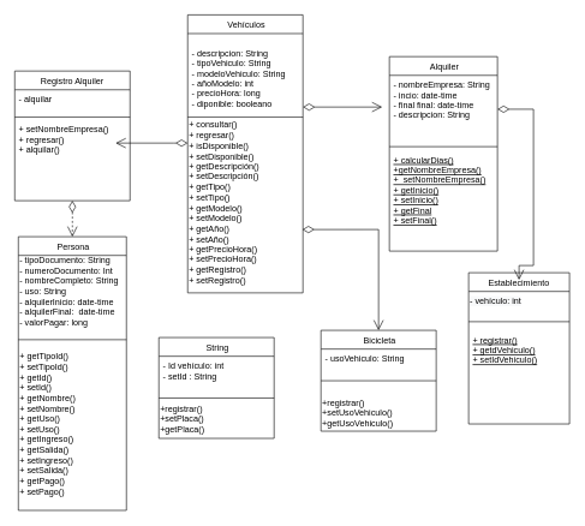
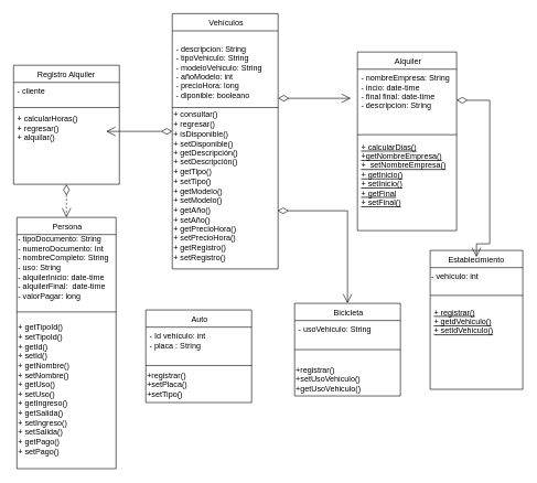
- <mxCell id="11" value="- alquilar" style="text;align=left;verticalAlign=top;spacingLeft=4;spacingRight=4;overflow=hidden;rotatable=0;points=[[0,0.5],[1,0.5]];portConstraint=eastwest;" parent="10" vertex="1"><mxGeometry y="26" width="160" height="34" as="geometry" /></mxCell>
+ <mxCell id="11" value="- cliente" style="text;align=left;verticalAlign=top;spacingLeft=4;spacingRight=4;overflow=hidden;rotatable=0;points=[[0,0.5],[1,0.5]];portConstraint=eastwest;" parent="10" vertex="1"><mxGeometry y="26" width="160" height="34" as="geometry" /></mxCell>
- <mxCell id="13" value="+ setNombreEmpresa()&#10;+ regresar()&#10;+ alquilar()&#10;" style="text;align=left;verticalAlign=top;spacingLeft=4;spacingRight=4;overflow=hidden;rotatable=0;points=[[0,0.5],[1,0.5]];portConstraint=eastwest;" parent="10" vertex="1"><mxGeometry y="68" width="160" height="62" as="geometry" /></mxCell>
+ <mxCell id="13" value="+ calcularHoras()&#10;+ regresar()&#10;+ alquilar()&#10;" style="text;align=left;verticalAlign=top;spacingLeft=4;spacingRight=4;overflow=hidden;rotatable=0;points=[[0,0.5],[1,0.5]];portConstraint=eastwest;" parent="10" vertex="1"><mxGeometry y="68" width="160" height="62" as="geometry" /></mxCell>
- <mxCell id="14" value=" String" style="swimlane;fontStyle=0;align=center;verticalAlign=top;childLayout=stackLayout;horizontal=1;startSize=26;horizontalStack=0;resizeParent=1;resizeLast=0;collapsible=1;marginBottom=0;rounded=0;shadow=0;strokeWidth=1;" vertex="1" parent="1"><mxGeometry x="220" y="468" width="160" height="140" as="geometry"><mxRectangle x="230" y="140" width="160" height="26" as="alternateBounds" /></mxGeometry></mxCell>
+ <mxCell id="14" value=" Auto" style="swimlane;fontStyle=0;align=center;verticalAlign=top;childLayout=stackLayout;horizontal=1;startSize=26;horizontalStack=0;resizeParent=1;resizeLast=0;collapsible=1;marginBottom=0;rounded=0;shadow=0;strokeWidth=1;" vertex="1" parent="1"><mxGeometry x="220" y="468" width="160" height="140" as="geometry"><mxRectangle x="230" y="140" width="160" height="26" as="alternateBounds" /></mxGeometry></mxCell>
- <mxCell id="15" value="- Id vehículo: int&#10;- setId : String" style="text;align=left;verticalAlign=top;spacingLeft=4;spacingRight=4;overflow=hidden;rotatable=0;points=[[0,0.5],[1,0.5]];portConstraint=eastwest;" vertex="1" parent="14"><mxGeometry y="26" width="160" height="54" as="geometry" /></mxCell>
+ <mxCell id="15" value="- Id vehículo: int&#10;- placa : String" style="text;align=left;verticalAlign=top;spacingLeft=4;spacingRight=4;overflow=hidden;rotatable=0;points=[[0,0.5],[1,0.5]];portConstraint=eastwest;" vertex="1" parent="14"><mxGeometry y="26" width="160" height="54" as="geometry" /></mxCell>
- <mxCell id="17" value="+registrar()&lt;br&gt;+setPlaca()&lt;br&gt;+getPlaca()" style="text;html=1;align=left;verticalAlign=middle;resizable=0;points=[];autosize=1;strokeColor=none;fillColor=none;" vertex="1" parent="14"><mxGeometry y="88" width="160" height="50" as="geometry" /></mxCell>
+ <mxCell id="17" value="+registrar()&lt;br&gt;+setPlaca()&lt;br&gt;+setTipo()" style="text;html=1;align=left;verticalAlign=middle;resizable=0;points=[];autosize=1;strokeColor=none;fillColor=none;" vertex="1" parent="14"><mxGeometry y="88" width="160" height="50" as="geometry" /></mxCell>
